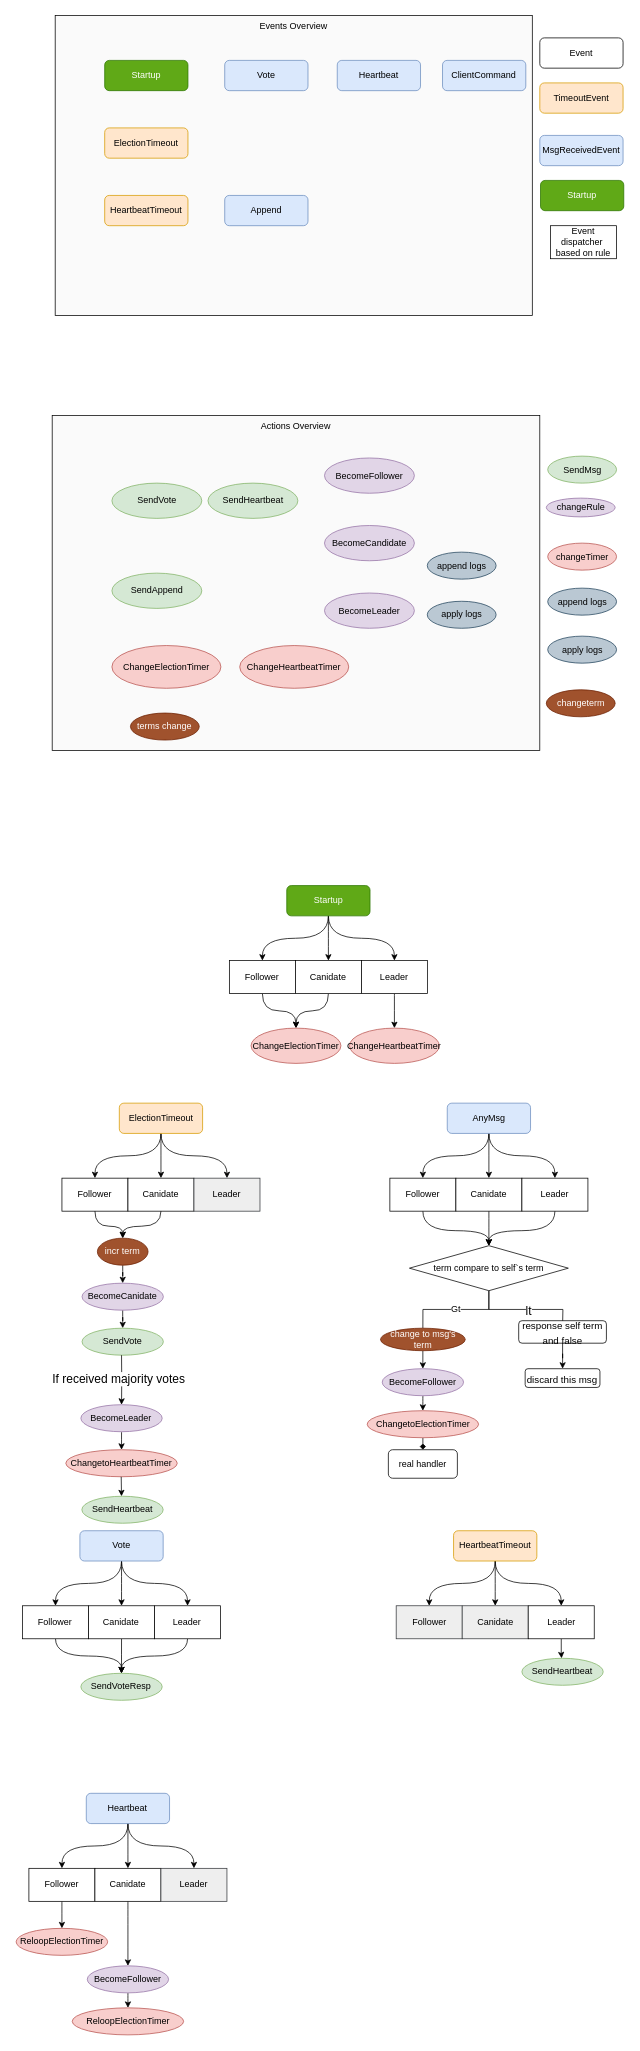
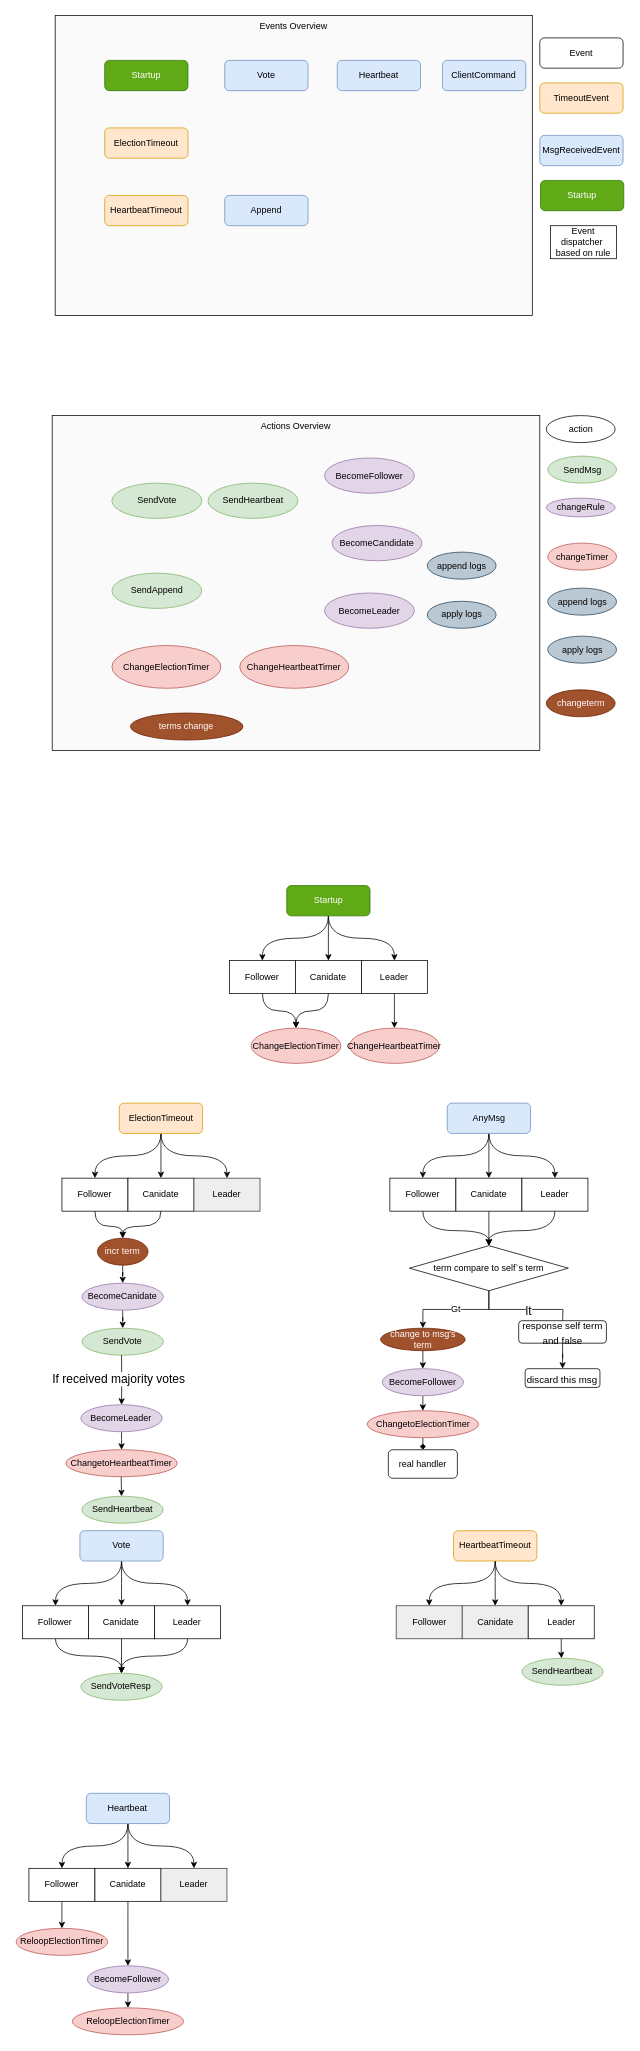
+ <mxCell id="12" value="action" style="ellipse;whiteSpace=wrap;html=1;rounded=0;" parent="1" vertex="1"><mxGeometry x="727.69" y="553.5" width="91.75" height="36" as="geometry" /></mxCell>
- <mxCell id="22" value="BecomeCandidate" style="ellipse;whiteSpace=wrap;html=1;rounded=0;fillColor=#e1d5e7;strokeColor=#9673a6;aspect=fixed;" parent="1" vertex="1"><mxGeometry x="432" y="700" width="119.81" height="47" as="geometry" /></mxCell>
+ <mxCell id="22" value="BecomeCandidate" style="ellipse;whiteSpace=wrap;html=1;rounded=0;fillColor=#e1d5e7;strokeColor=#9673a6;aspect=fixed;" parent="1" vertex="1"><mxGeometry x="442" y="700" width="119.81" height="47" as="geometry" /></mxCell>
- <mxCell id="31" value="terms change" style="ellipse;whiteSpace=wrap;html=1;rounded=0;fillColor=#a0522d;strokeColor=#6D1F00;fontColor=#ffffff;" parent="1" vertex="1"><mxGeometry x="173.31" y="950" width="91.75" height="36" as="geometry" /></mxCell>
+ <mxCell id="31" value="terms change" style="ellipse;whiteSpace=wrap;html=1;rounded=0;fillColor=#a0522d;strokeColor=#6D1F00;fontColor=#ffffff;" parent="1" vertex="1"><mxGeometry x="173.31" y="950" width="150" height="36" as="geometry" /></mxCell>
- <mxCell id="108" value="&lt;span style=&quot;font-size: 12px&quot;&gt;Gt&lt;/span&gt;" style="edgeStyle=orthogonalEdgeStyle;rounded=0;orthogonalLoop=1;jettySize=auto;html=1;exitX=0.5;exitY=1;exitDx=0;exitDy=0;endArrow=none;" edge="1" parent="1" source="111" target="117"><mxGeometry relative="1" as="geometry" /></mxCell>
+ <mxCell id="108" value="&lt;span style=&quot;font-size: 12px&quot;&gt;Gt&lt;/span&gt;" style="edgeStyle=orthogonalEdgeStyle;rounded=0;orthogonalLoop=1;jettySize=auto;html=1;exitX=0.5;exitY=1;exitDx=0;exitDy=0;" edge="1" parent="1" source="111" target="117"><mxGeometry relative="1" as="geometry" /></mxCell>
